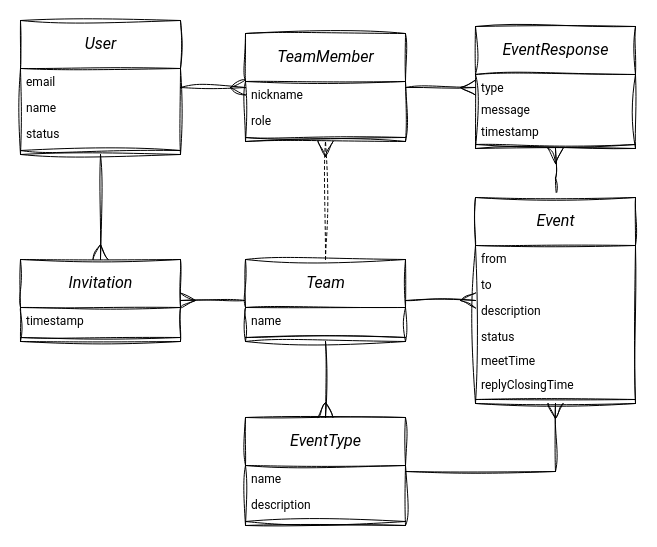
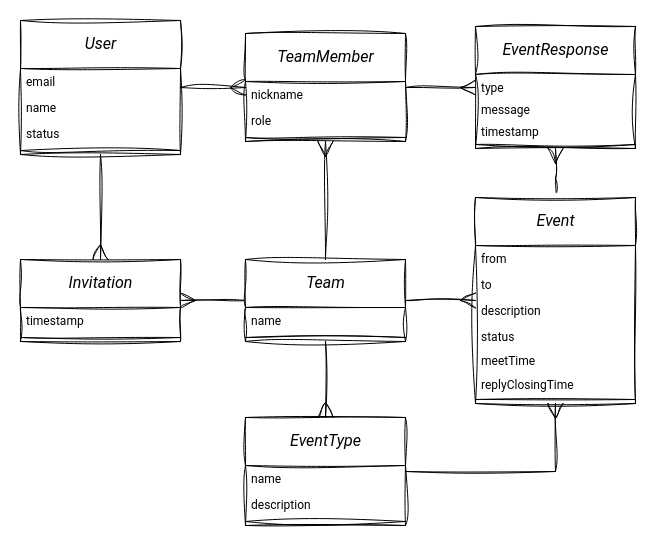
- <mxCell id="4" style="edgeStyle=orthogonalEdgeStyle;rounded=0;orthogonalLoop=1;jettySize=auto;html=1;sketch=1;curveFitting=1;jiggle=2;endArrow=ERmany;endFill=0;endSize=13;startSize=13;dashed=1;" parent="1" source="37" target="16" edge="1"><mxGeometry relative="1" as="geometry"><mxPoint x="325" y="257" as="sourcePoint" /><mxPoint x="325" y="117" as="targetPoint" /></mxGeometry></mxCell>
+ <mxCell id="4" style="edgeStyle=orthogonalEdgeStyle;rounded=0;orthogonalLoop=1;jettySize=auto;html=1;sketch=1;curveFitting=1;jiggle=2;endArrow=ERmany;endFill=0;endSize=13;startSize=13;" parent="1" source="37" target="16" edge="1"><mxGeometry relative="1" as="geometry"><mxPoint x="325" y="257" as="sourcePoint" /><mxPoint x="325" y="117" as="targetPoint" /></mxGeometry></mxCell>
